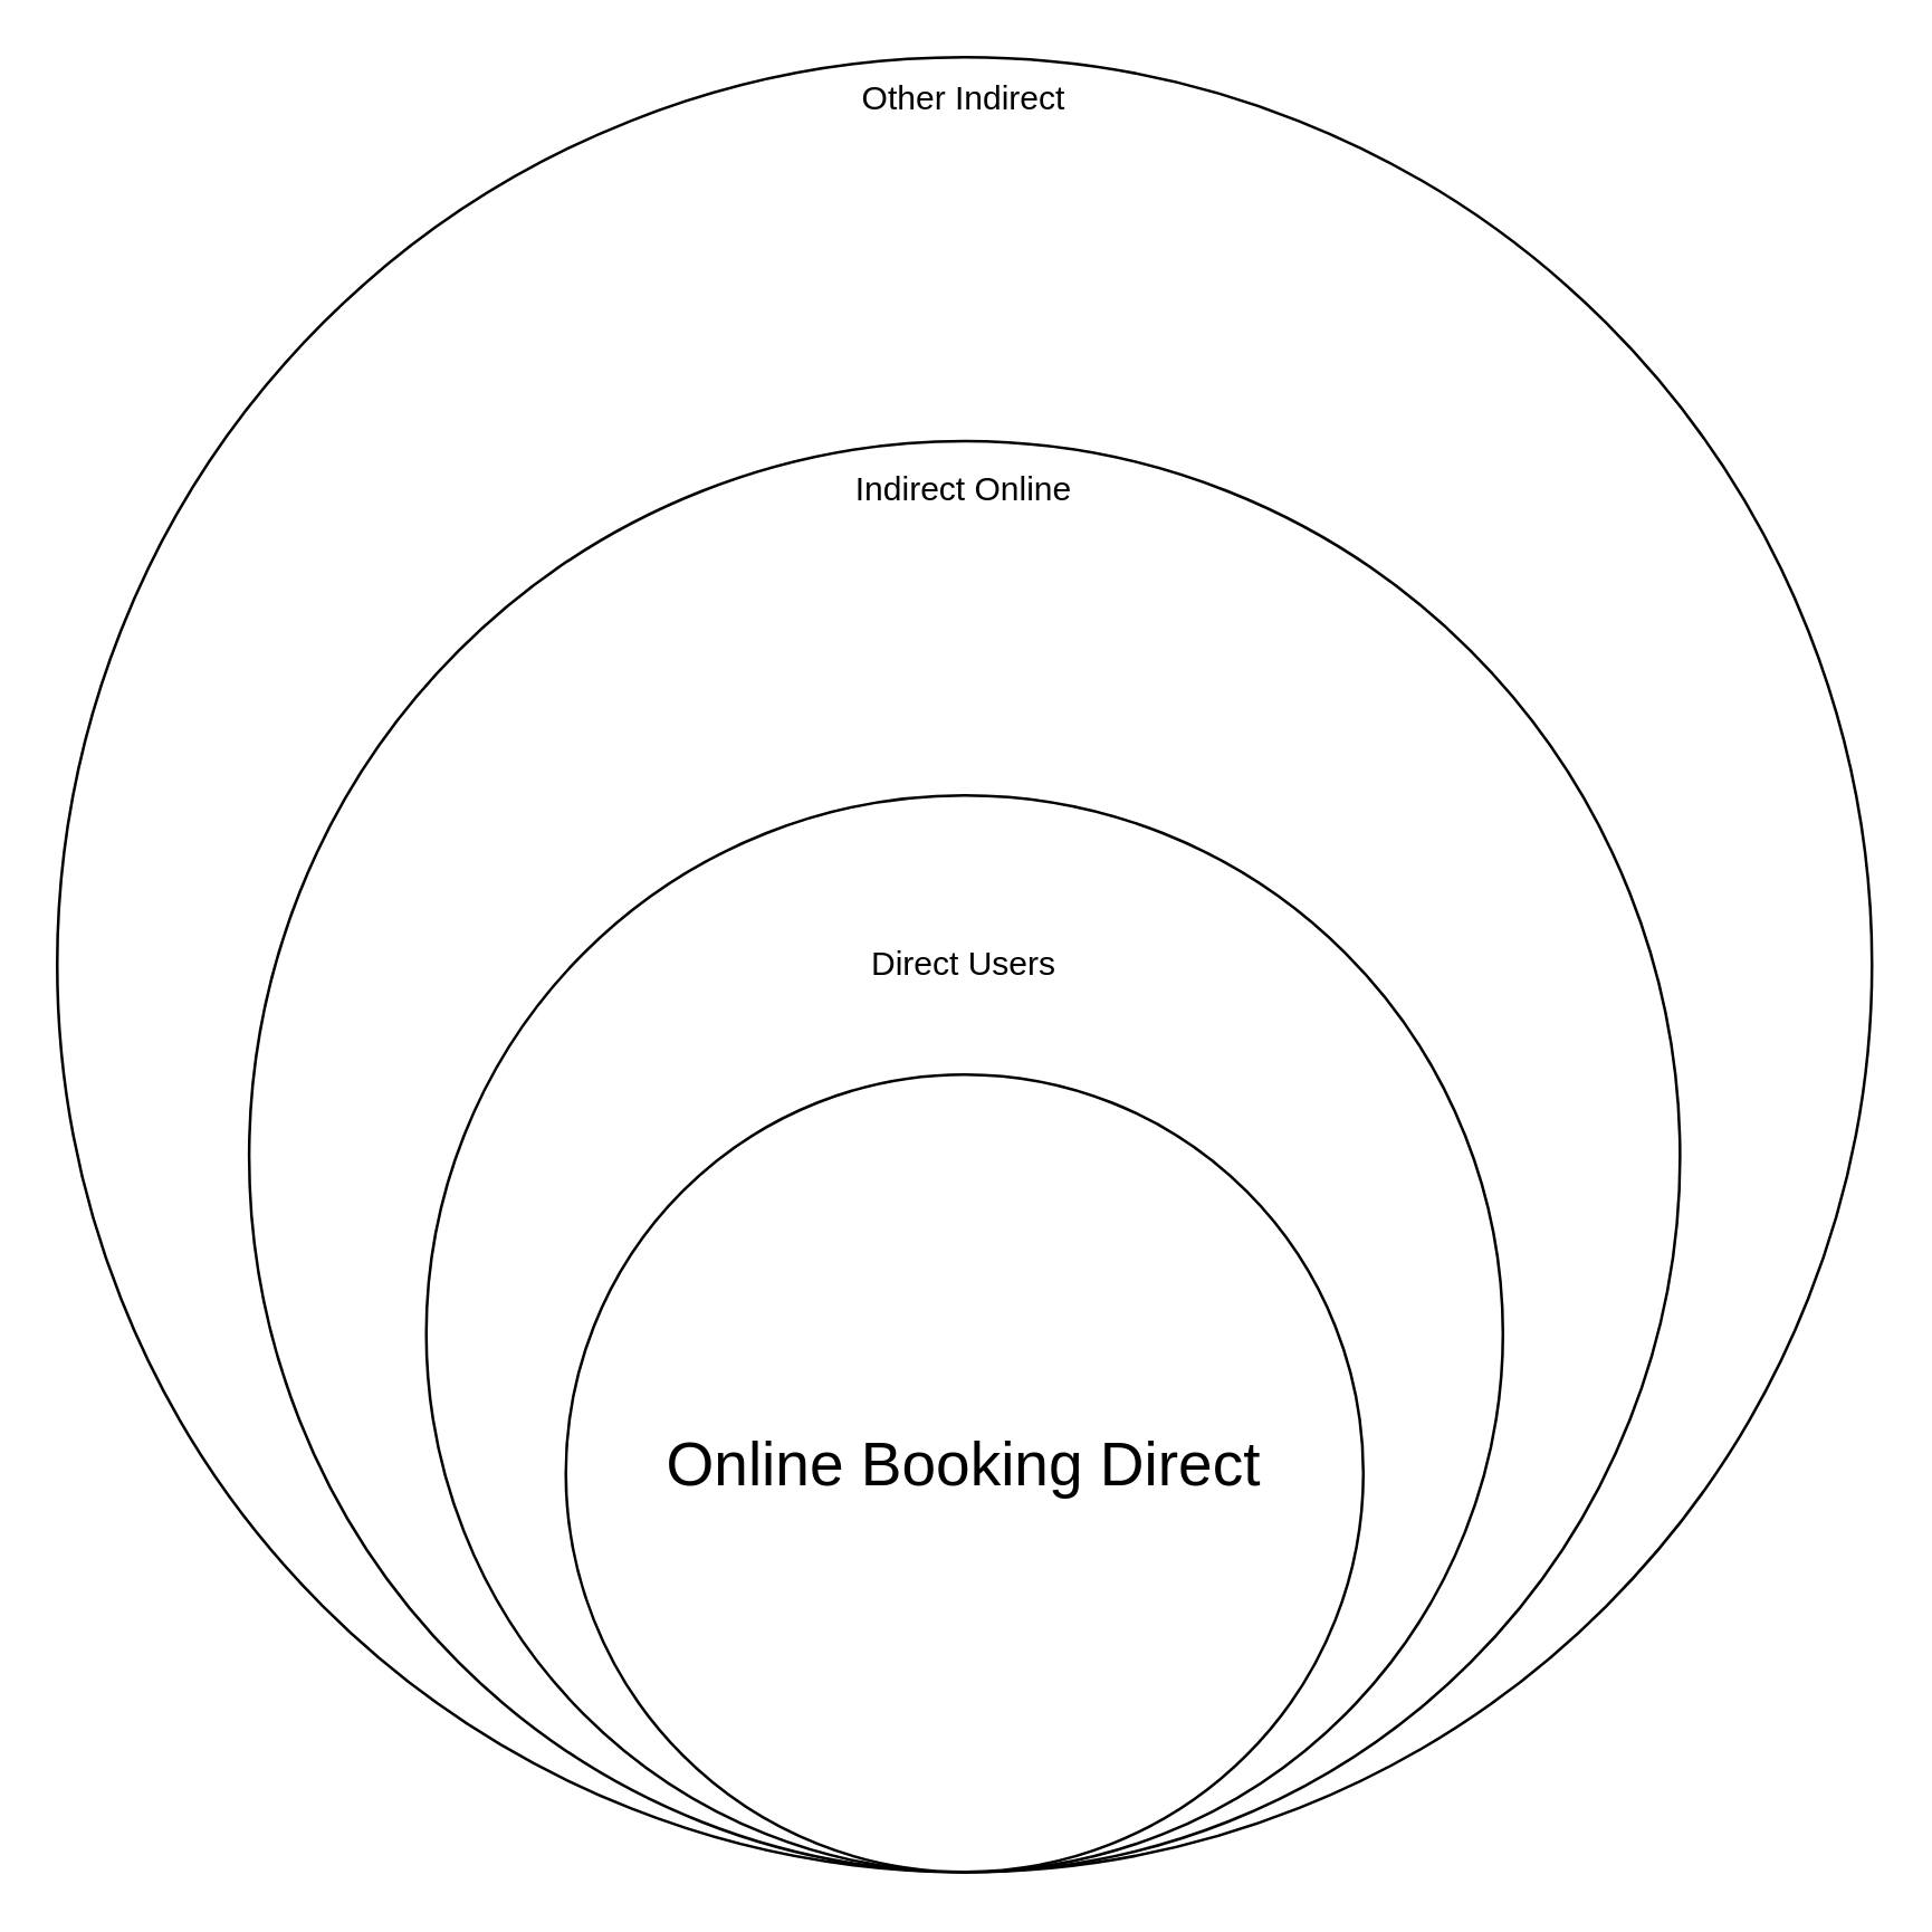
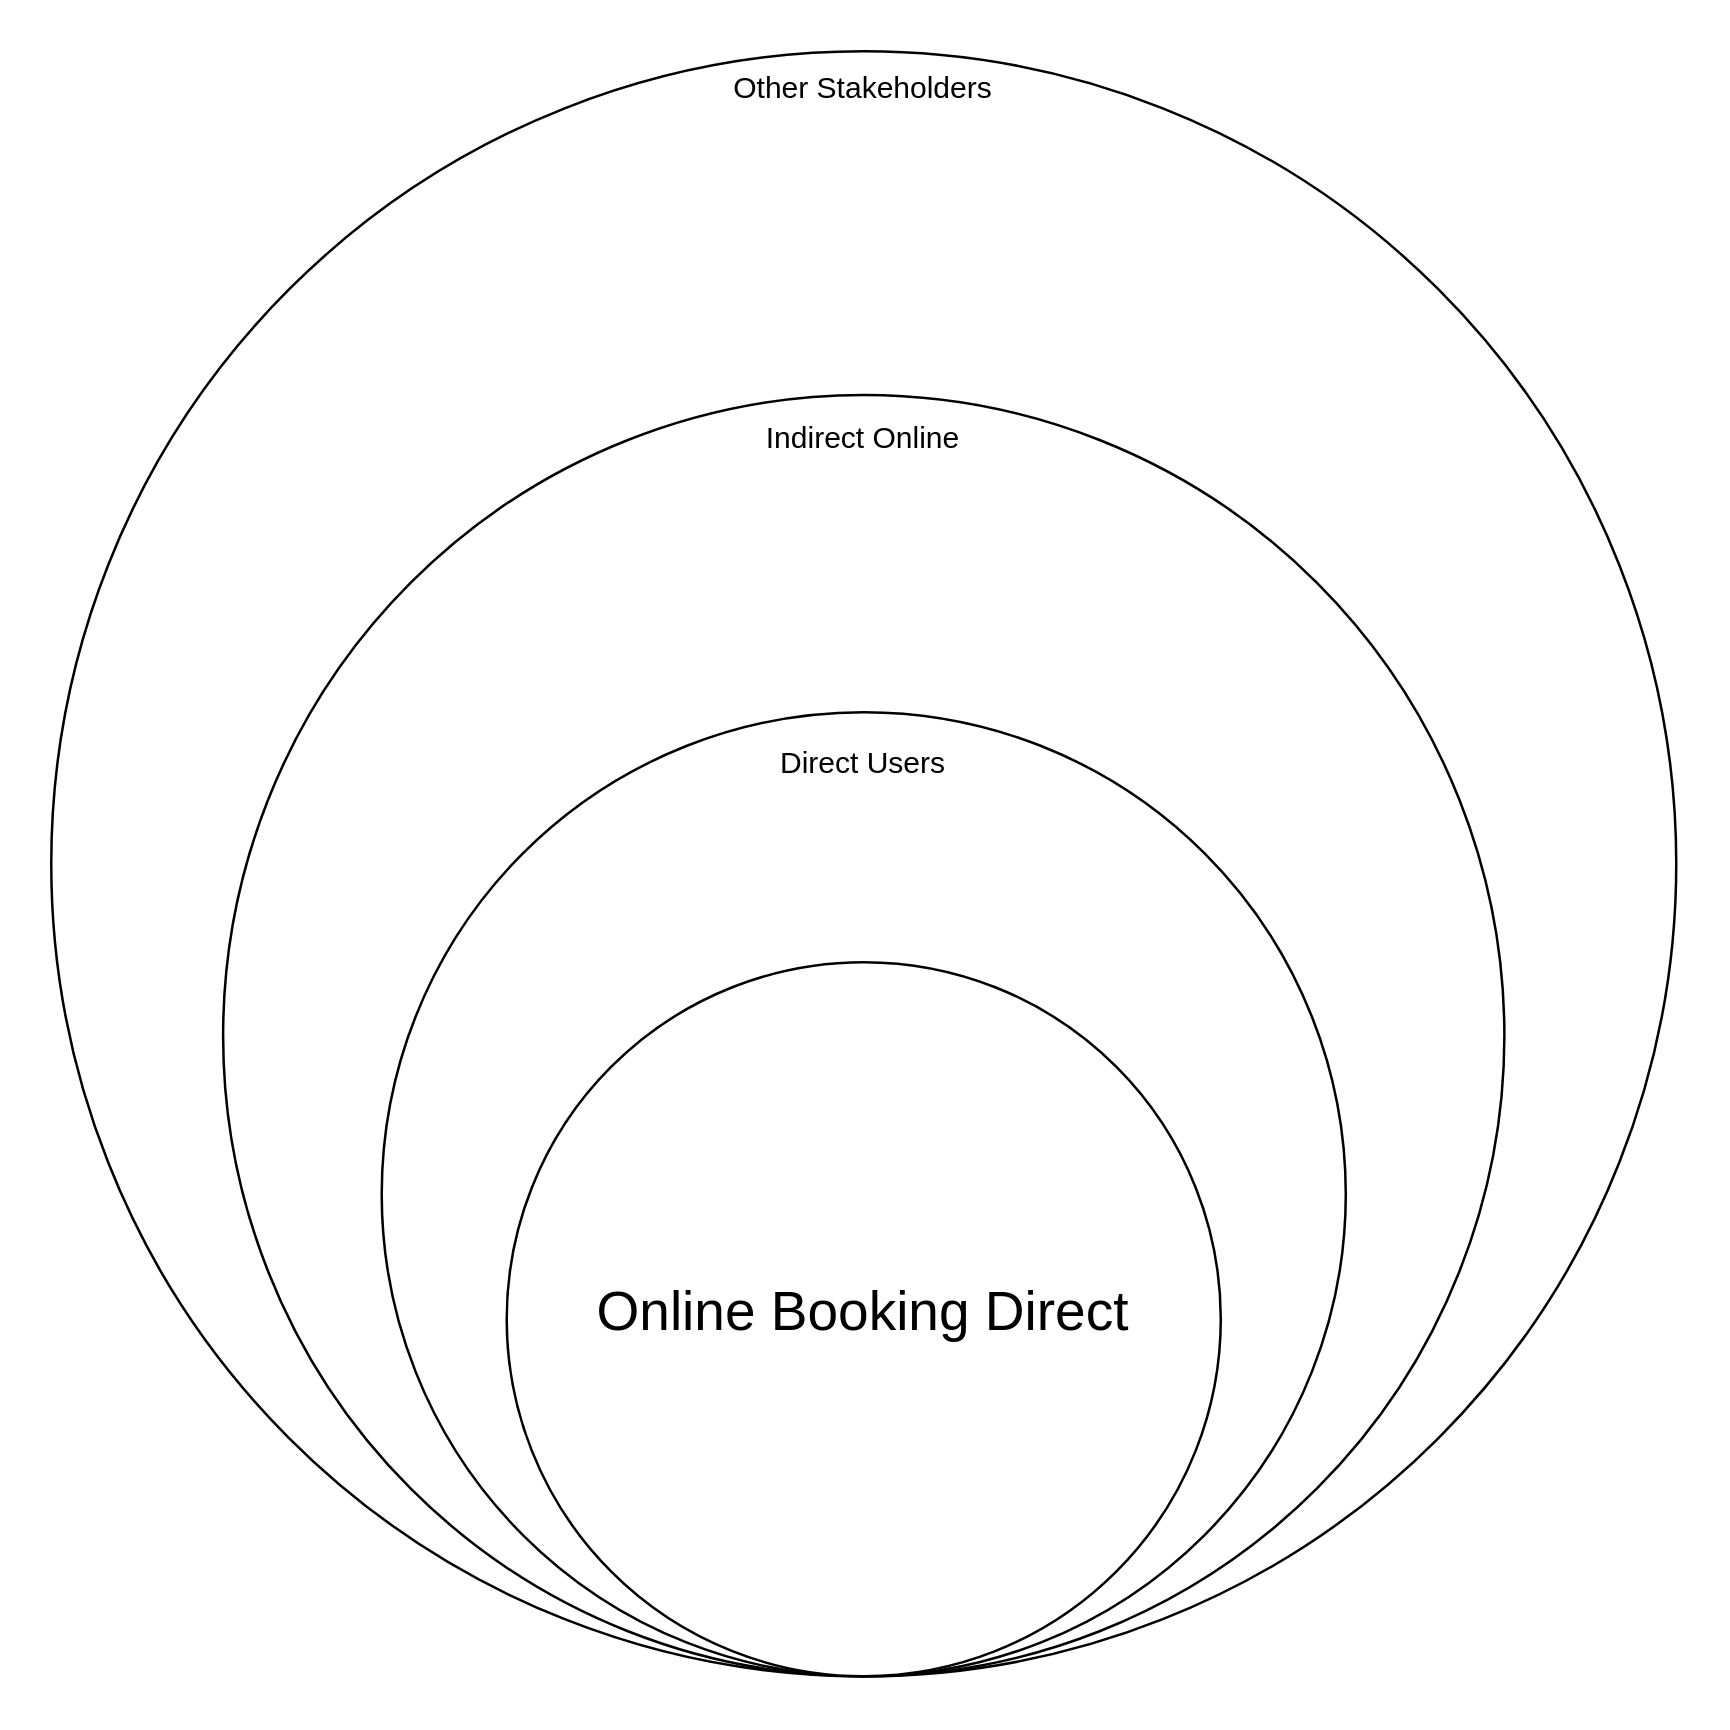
- <mxCell id="9" value="Other Indirect" style="text;html=1;align=center;verticalAlign=middle;whiteSpace=wrap;rounded=0;" vertex="1" parent="1"><mxGeometry x="280" y="20" width="130" height="30" as="geometry" /></mxCell>
+ <mxCell id="9" value="Other Stakeholders" style="text;html=1;align=center;verticalAlign=middle;whiteSpace=wrap;rounded=0;" vertex="1" parent="1"><mxGeometry x="280" y="20" width="130" height="30" as="geometry" /></mxCell>
- <mxCell id="7" value="Direct Users" style="text;html=1;align=center;verticalAlign=middle;whiteSpace=wrap;rounded=0;" vertex="1" parent="1"><mxGeometry x="280" y="330" width="130" height="30" as="geometry" /></mxCell>
+ <mxCell id="7" value="Direct Users" style="text;html=1;align=center;verticalAlign=middle;whiteSpace=wrap;rounded=0;" vertex="1" parent="1"><mxGeometry x="280" y="290" width="130" height="30" as="geometry" /></mxCell>
